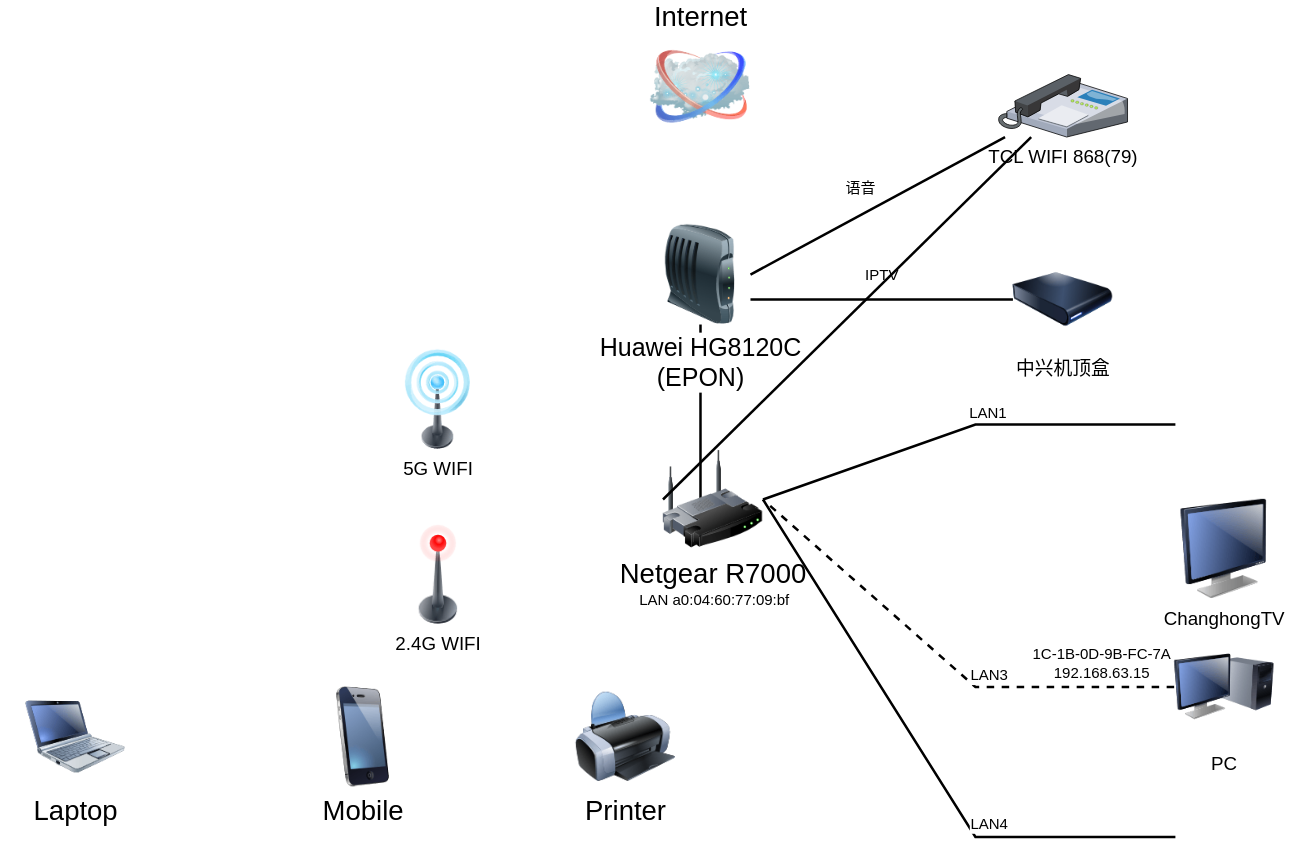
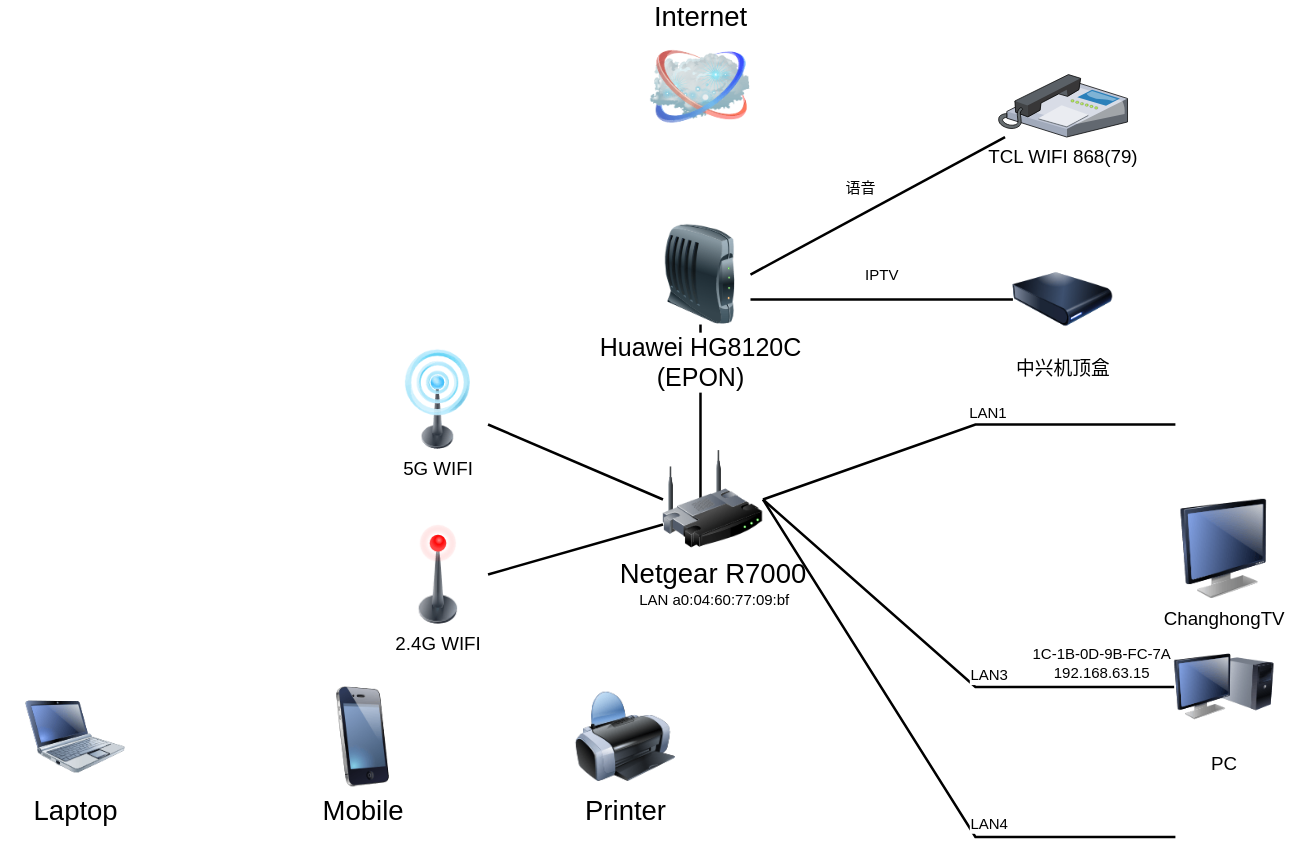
- <mxCell id="26" style="edgeStyle=none;rounded=0;html=1;labelBackgroundColor=none;endArrow=none;strokeWidth=2;fontFamily=Verdana;fontSize=22;exitX=0;exitY=0.5;exitDx=0;exitDy=0;" edge="1" parent="1" source="4" target="11"><mxGeometry relative="1" as="geometry"><mxPoint x="820" y="240" as="sourcePoint" /><mxPoint x="610" y="240" as="targetPoint" /></mxGeometry></mxCell>
+ <mxCell id="26" style="edgeStyle=none;rounded=0;html=1;labelBackgroundColor=none;endArrow=none;strokeWidth=2;fontFamily=Verdana;fontSize=22;entryX=1;entryY=0.75;entryDx=0;entryDy=0;exitX=0;exitY=0.5;exitDx=0;exitDy=0;" edge="1" parent="1" source="4" target="25"><mxGeometry relative="1" as="geometry"><mxPoint x="820" y="240" as="sourcePoint" /><mxPoint x="610" y="240" as="targetPoint" /></mxGeometry></mxCell>
+ <mxCell id="28" style="edgeStyle=none;rounded=0;html=1;labelBackgroundColor=none;endArrow=none;strokeWidth=2;fontFamily=Verdana;fontSize=22;entryX=1;entryY=0.5;entryDx=0;entryDy=0;exitX=0;exitY=0.75;exitDx=0;exitDy=0;" edge="1" parent="1" source="4" target="27"><mxGeometry relative="1" as="geometry"><mxPoint x="520" y="410" as="sourcePoint" /><mxPoint x="400" y="340" as="targetPoint" /></mxGeometry></mxCell>
- <mxCell id="17" style="edgeStyle=none;rounded=0;html=1;labelBackgroundColor=none;endArrow=none;strokeWidth=2;fontFamily=Verdana;fontSize=22;entryX=1;entryY=0.5;entryDx=0;entryDy=0;exitX=0;exitY=0.5;exitDx=0;exitDy=0;dashed=1;" edge="1" parent="1" source="6" target="4"><mxGeometry relative="1" as="geometry"><mxPoint x="861.69" y="409" as="sourcePoint" /><mxPoint x="640" y="409" as="targetPoint" /><Array as="points"><mxPoint x="780" y="540" /></Array></mxGeometry></mxCell>
+ <mxCell id="17" style="edgeStyle=none;rounded=0;html=1;labelBackgroundColor=none;endArrow=none;strokeWidth=2;fontFamily=Verdana;fontSize=22;entryX=1;entryY=0.5;entryDx=0;entryDy=0;exitX=0;exitY=0.5;exitDx=0;exitDy=0;" edge="1" parent="1" source="6" target="4"><mxGeometry relative="1" as="geometry"><mxPoint x="861.69" y="409" as="sourcePoint" /><mxPoint x="640" y="409" as="targetPoint" /><Array as="points"><mxPoint x="780" y="540" /></Array></mxGeometry></mxCell>
